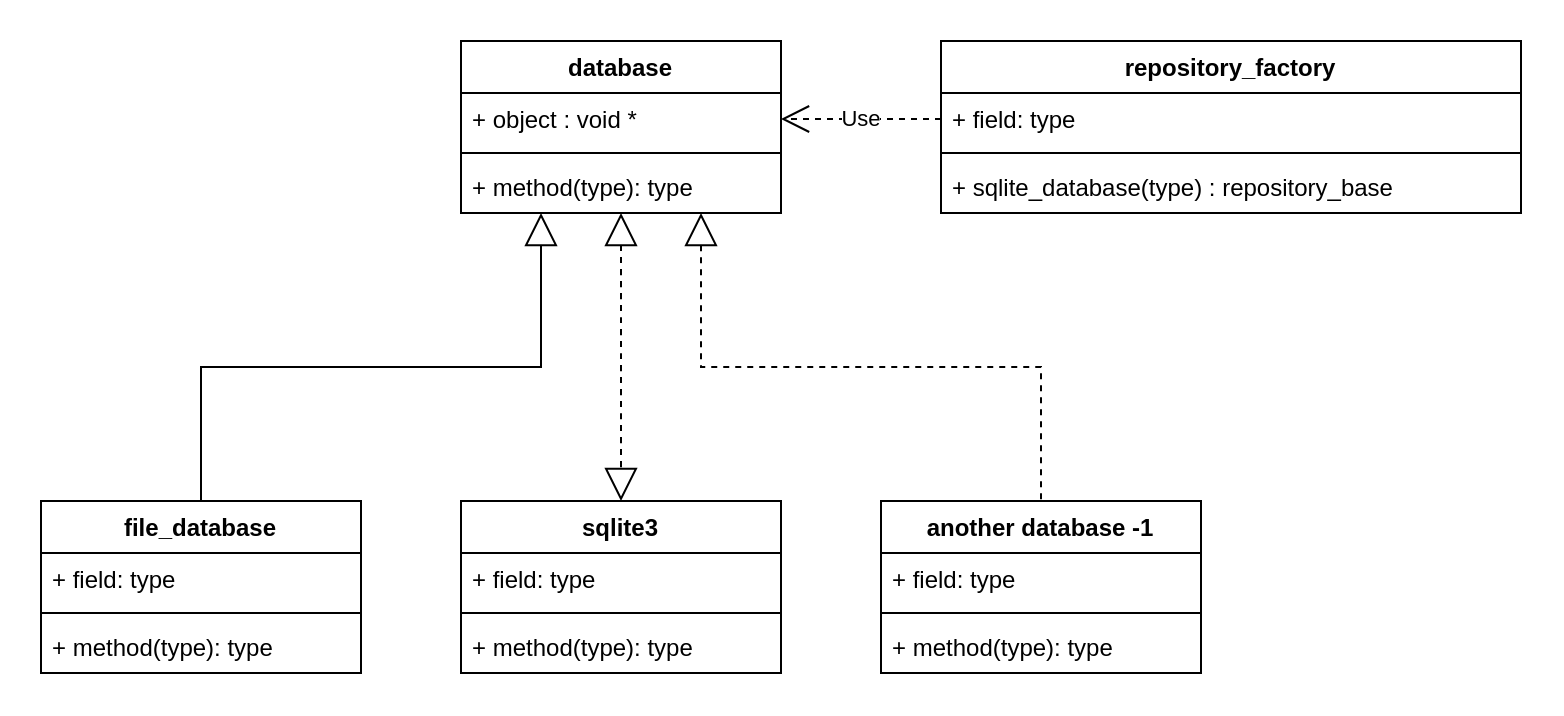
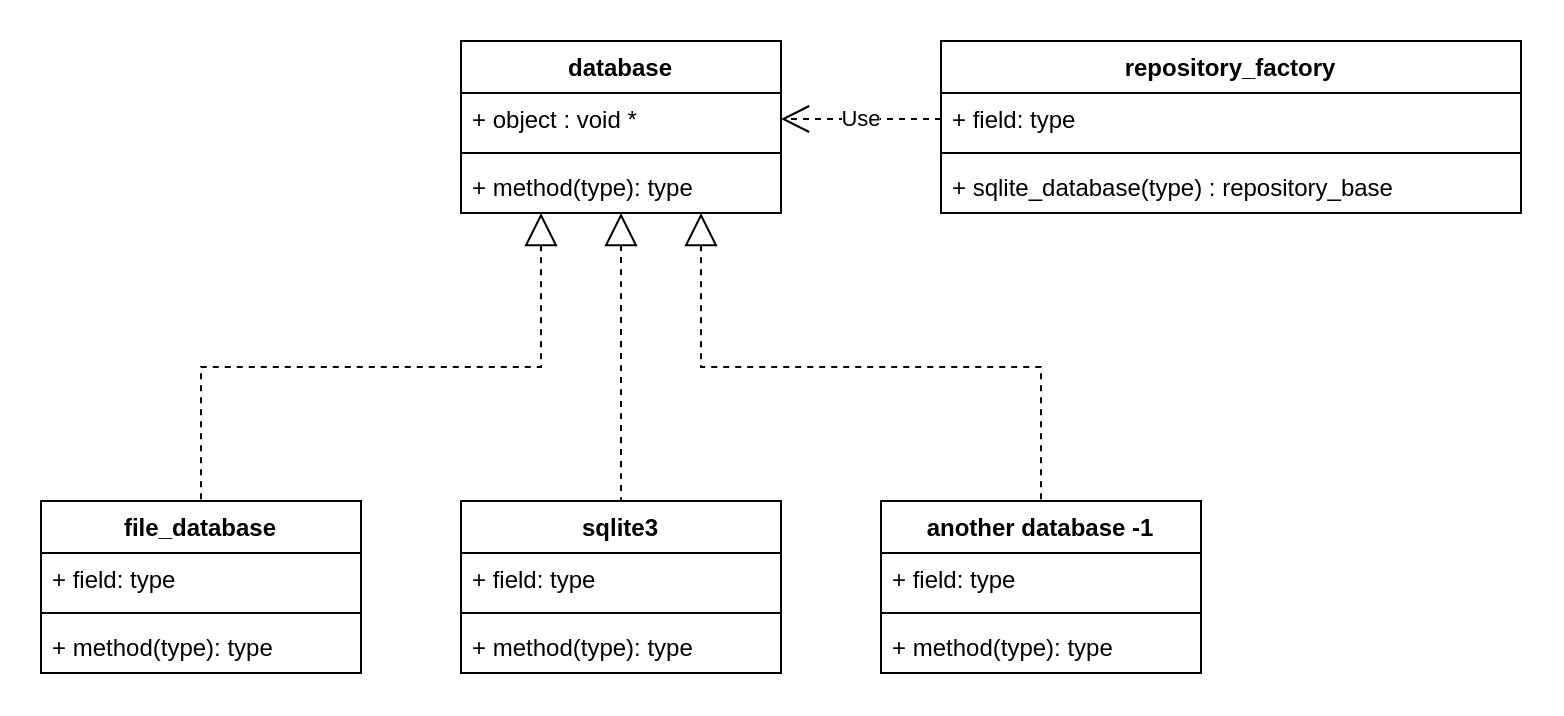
- <mxCell id="2" style="edgeStyle=orthogonalEdgeStyle;rounded=0;orthogonalLoop=1;jettySize=auto;html=1;exitX=0.25;exitY=1;exitDx=0;exitDy=0;entryX=0.5;entryY=0;entryDx=0;entryDy=0;endArrow=none;startSize=14;endSize=14;sourcePerimeterSpacing=8;targetPerimeterSpacing=8;dashed=0;startArrow=block;startFill=0;endFill=0;" parent="1" source="5" target="17" edge="1"><mxGeometry relative="1" as="geometry" /></mxCell>
+ <mxCell id="2" style="edgeStyle=orthogonalEdgeStyle;rounded=0;orthogonalLoop=1;jettySize=auto;html=1;exitX=0.25;exitY=1;exitDx=0;exitDy=0;entryX=0.5;entryY=0;entryDx=0;entryDy=0;endArrow=none;startSize=14;endSize=14;sourcePerimeterSpacing=8;targetPerimeterSpacing=8;dashed=1;startArrow=block;startFill=0;endFill=0;" parent="1" source="5" target="17" edge="1"><mxGeometry relative="1" as="geometry" /></mxCell>
- <mxCell id="3" style="edgeStyle=none;curved=1;rounded=0;orthogonalLoop=1;jettySize=auto;html=1;exitX=0.5;exitY=1;exitDx=0;exitDy=0;entryX=0.5;entryY=0;entryDx=0;entryDy=0;endArrow=block;startSize=14;endSize=14;sourcePerimeterSpacing=8;targetPerimeterSpacing=8;dashed=1;startArrow=block;startFill=0;endFill=0;" parent="1" source="5" target="13" edge="1"><mxGeometry relative="1" as="geometry" /></mxCell>
+ <mxCell id="3" style="edgeStyle=none;curved=1;rounded=0;orthogonalLoop=1;jettySize=auto;html=1;exitX=0.5;exitY=1;exitDx=0;exitDy=0;entryX=0.5;entryY=0;entryDx=0;entryDy=0;endArrow=none;startSize=14;endSize=14;sourcePerimeterSpacing=8;targetPerimeterSpacing=8;dashed=1;startArrow=block;startFill=0;endFill=0;" parent="1" source="5" target="13" edge="1"><mxGeometry relative="1" as="geometry" /></mxCell>
